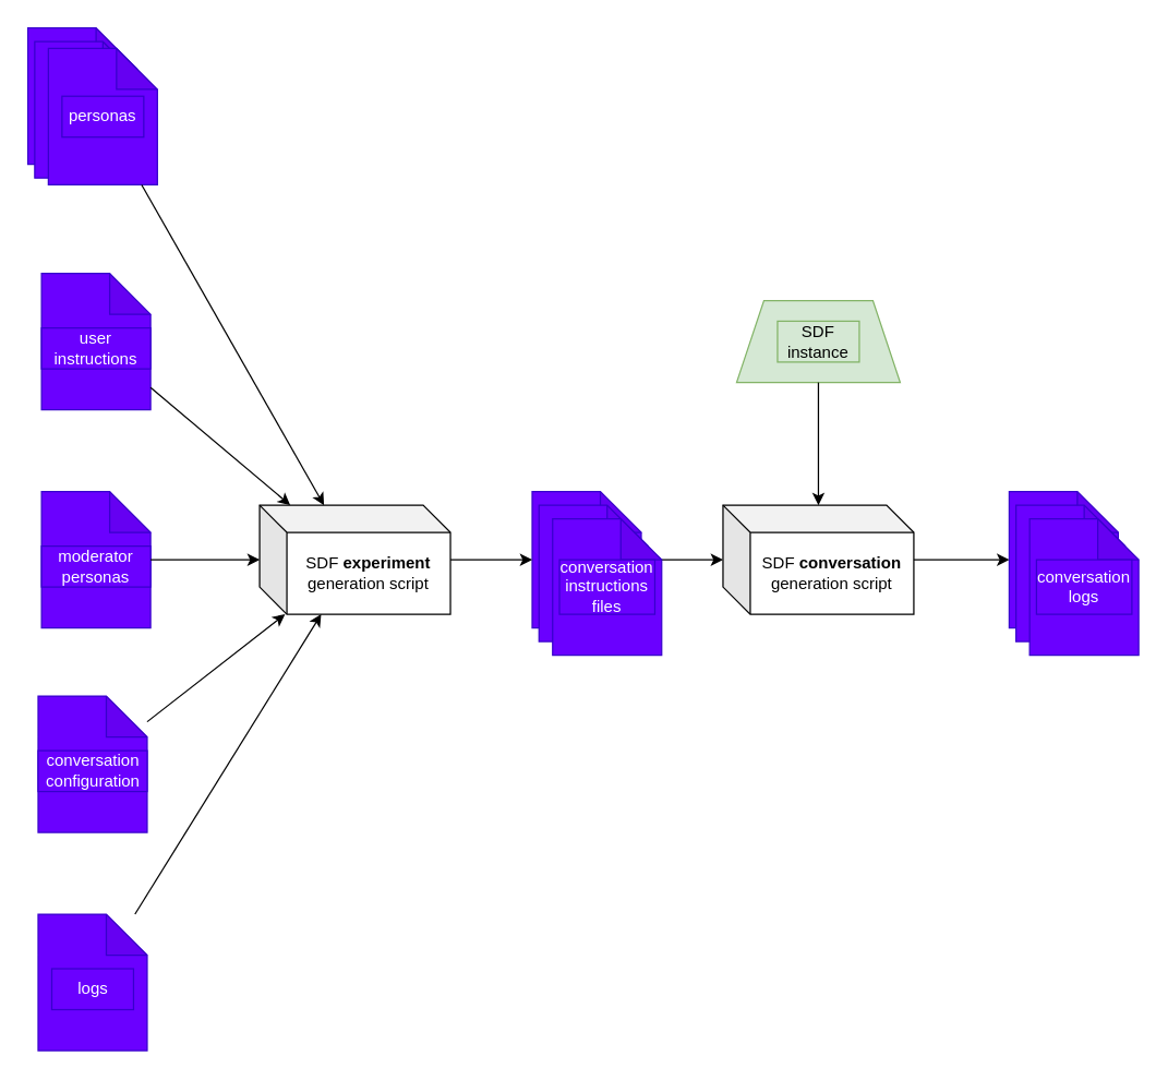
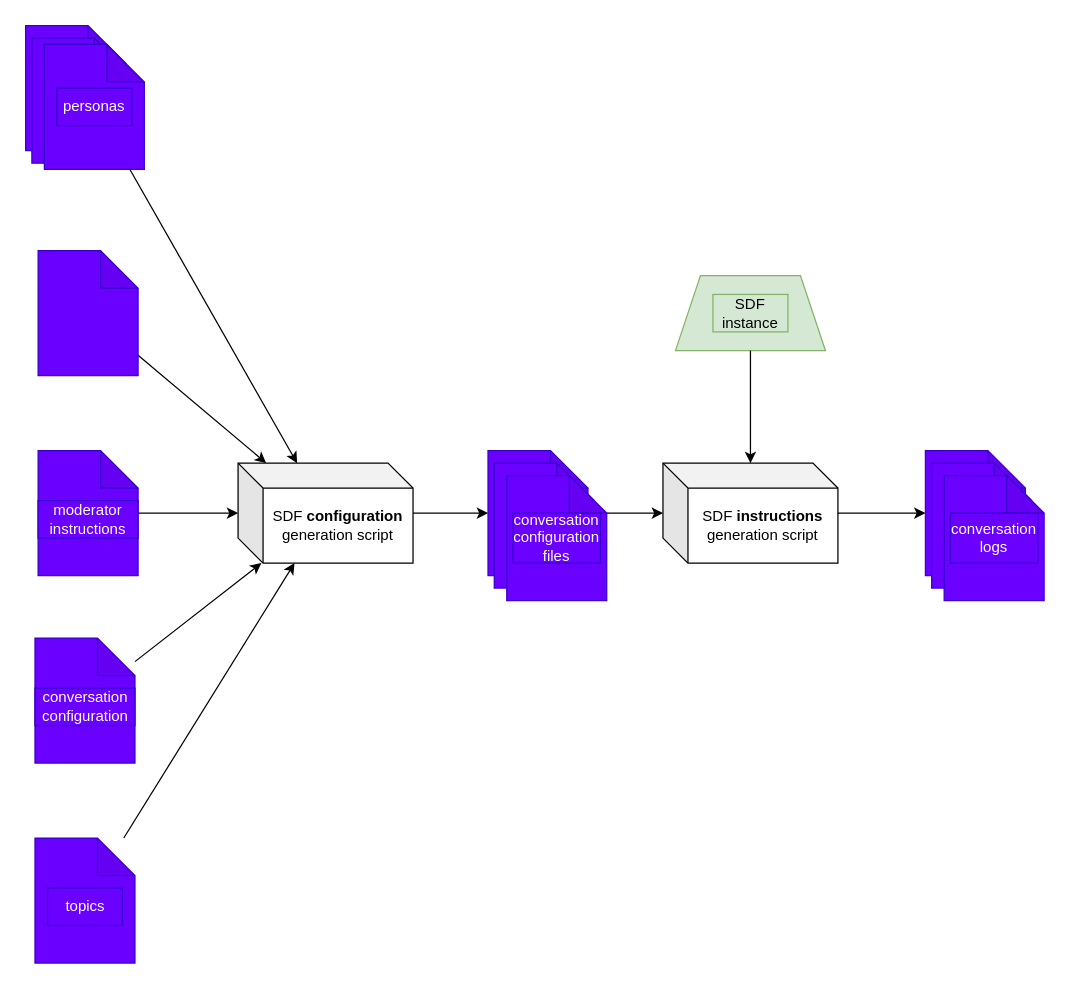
- <mxCell id="10" value="user&lt;div&gt;instructions&lt;/div&gt;" style="text;html=1;align=center;verticalAlign=middle;whiteSpace=wrap;rounded=0;fillColor=#6a00ff;fontColor=#ffffff;strokeColor=#3700CC;" vertex="1" parent="8"><mxGeometry y="40" width="80" height="30" as="geometry" /></mxCell>
- <mxCell id="13" value="moderator&lt;div&gt;personas&lt;/div&gt;" style="text;html=1;align=center;verticalAlign=middle;whiteSpace=wrap;rounded=0;fillColor=#6a00ff;fontColor=#ffffff;strokeColor=#3700CC;" vertex="1" parent="11"><mxGeometry y="40" width="80" height="30" as="geometry" /></mxCell>
+ <mxCell id="13" value="moderator&lt;div&gt;instructions&lt;/div&gt;" style="text;html=1;align=center;verticalAlign=middle;whiteSpace=wrap;rounded=0;fillColor=#6a00ff;fontColor=#ffffff;strokeColor=#3700CC;" vertex="1" parent="11"><mxGeometry y="40" width="80" height="30" as="geometry" /></mxCell>
- <mxCell id="22" value="SDF &lt;b&gt;experiment&lt;/b&gt; generation script" style="text;html=1;align=center;verticalAlign=middle;whiteSpace=wrap;rounded=0;" vertex="1" parent="20"><mxGeometry x="20" y="20" width="120" height="60" as="geometry" /></mxCell>
+ <mxCell id="22" value="SDF &lt;b&gt;configuration&lt;/b&gt; generation script" style="text;html=1;align=center;verticalAlign=middle;whiteSpace=wrap;rounded=0;" vertex="1" parent="20"><mxGeometry x="20" y="20" width="120" height="60" as="geometry" /></mxCell>
- <mxCell id="25" value="SDF &lt;b&gt;conversation&lt;/b&gt; generation script" style="text;html=1;align=center;verticalAlign=middle;whiteSpace=wrap;rounded=0;" vertex="1" parent="23"><mxGeometry x="20" y="20" width="120" height="60" as="geometry" /></mxCell>
+ <mxCell id="25" value="SDF &lt;b&gt;instructions&lt;/b&gt; generation script" style="text;html=1;align=center;verticalAlign=middle;whiteSpace=wrap;rounded=0;" vertex="1" parent="23"><mxGeometry x="20" y="20" width="120" height="60" as="geometry" /></mxCell>
- <mxCell id="35" value="conversation&lt;div&gt;instructions&lt;/div&gt;&lt;div&gt;files&lt;/div&gt;" style="text;html=1;align=center;verticalAlign=middle;whiteSpace=wrap;rounded=0;fillColor=#6a00ff;fontColor=#ffffff;strokeColor=#3700CC;" vertex="1" parent="31"><mxGeometry x="20" y="50" width="70" height="40" as="geometry" /></mxCell>
+ <mxCell id="35" value="conversation&lt;div&gt;configuration&lt;/div&gt;&lt;div&gt;files&lt;/div&gt;" style="text;html=1;align=center;verticalAlign=middle;whiteSpace=wrap;rounded=0;fillColor=#6a00ff;fontColor=#ffffff;strokeColor=#3700CC;" vertex="1" parent="31"><mxGeometry x="20" y="50" width="70" height="40" as="geometry" /></mxCell>
- <mxCell id="19" value="logs" style="text;html=1;align=center;verticalAlign=middle;whiteSpace=wrap;rounded=0;fillColor=#6a00ff;fontColor=#ffffff;strokeColor=#3700CC;" vertex="1" parent="17"><mxGeometry x="10" y="40" width="60" height="30" as="geometry" /></mxCell>
+ <mxCell id="19" value="topics" style="text;html=1;align=center;verticalAlign=middle;whiteSpace=wrap;rounded=0;fillColor=#6a00ff;fontColor=#ffffff;strokeColor=#3700CC;" vertex="1" parent="17"><mxGeometry x="10" y="40" width="60" height="30" as="geometry" /></mxCell>
